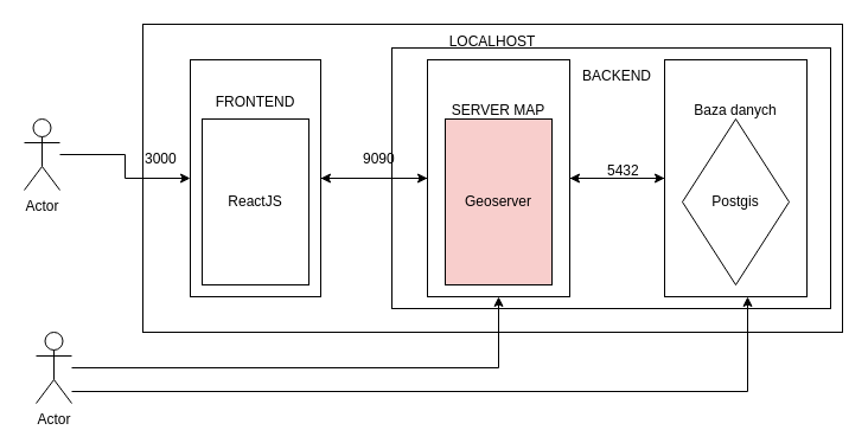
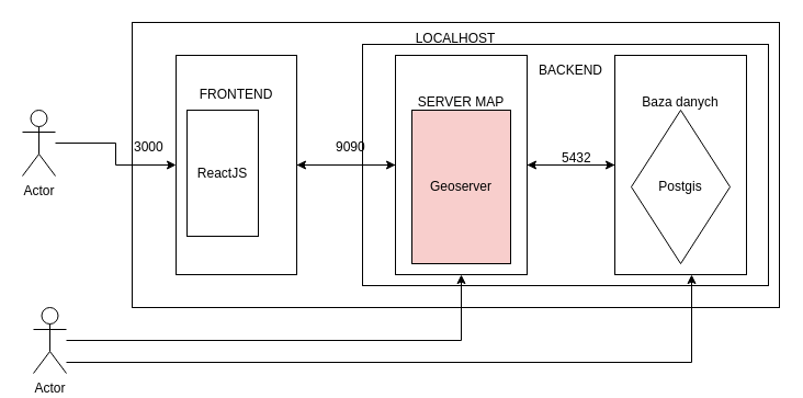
- <mxCell id="15" value="ReactJS" style="rounded=0;whiteSpace=wrap;html=1;" vertex="1" parent="1"><mxGeometry x="170" y="100" width="90" height="140" as="geometry" /></mxCell>
+ <mxCell id="15" value="ReactJS" style="rounded=0;whiteSpace=wrap;html=1;" vertex="1" parent="1"><mxGeometry x="170" y="100" width="65" height="115" as="geometry" /></mxCell>
